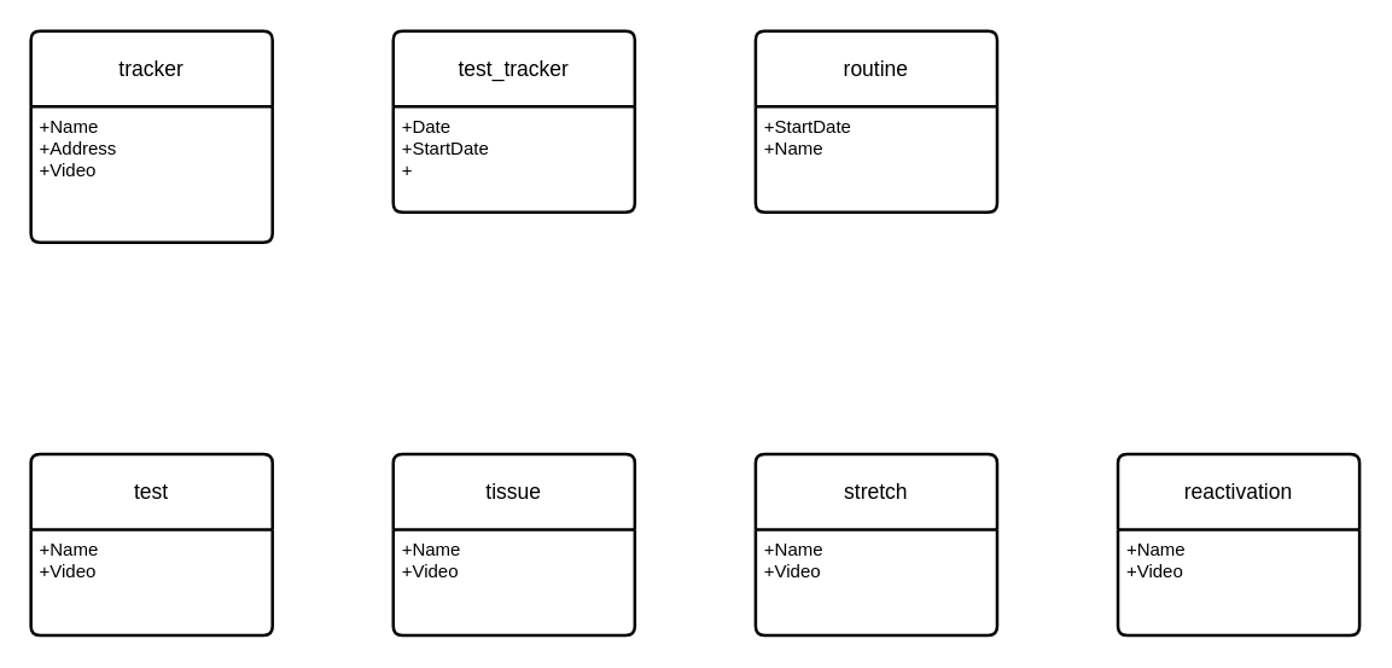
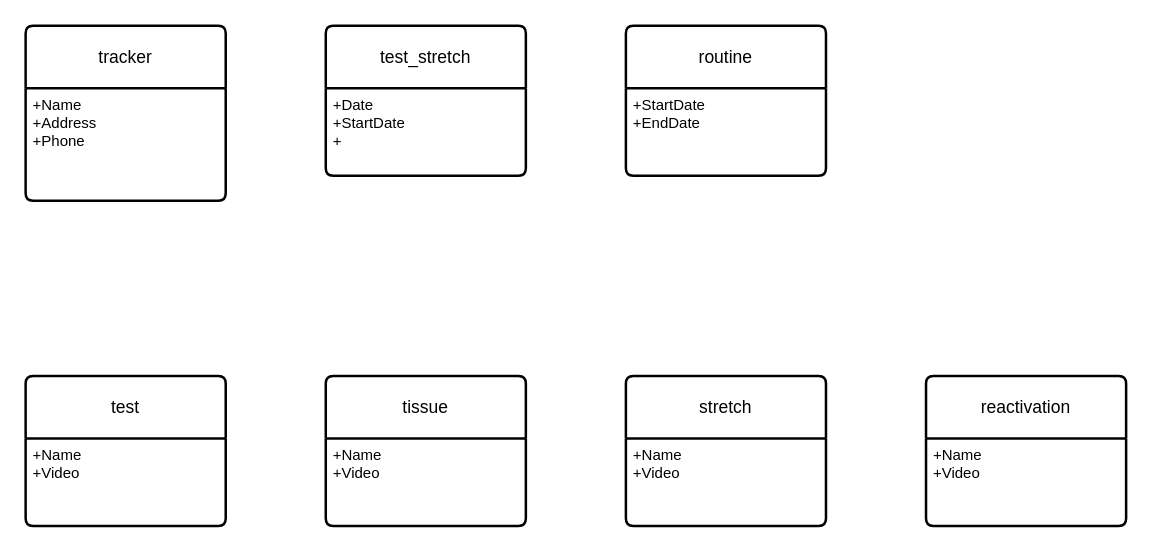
- <mxCell id="14" value="test_tracker" style="swimlane;childLayout=stackLayout;horizontal=1;startSize=50;horizontalStack=0;rounded=1;fontSize=14;fontStyle=0;strokeWidth=2;resizeParent=0;resizeLast=1;shadow=0;dashed=0;align=center;arcSize=4;whiteSpace=wrap;html=1;" vertex="1" parent="1"><mxGeometry x="260" y="20" width="160" height="120" as="geometry" /></mxCell>
+ <mxCell id="14" value="test_stretch" style="swimlane;childLayout=stackLayout;horizontal=1;startSize=50;horizontalStack=0;rounded=1;fontSize=14;fontStyle=0;strokeWidth=2;resizeParent=0;resizeLast=1;shadow=0;dashed=0;align=center;arcSize=4;whiteSpace=wrap;html=1;" vertex="1" parent="1"><mxGeometry x="260" y="20" width="160" height="120" as="geometry" /></mxCell>
- <mxCell id="7" value="+StartDate&lt;br&gt;+Name&lt;br&gt;" style="align=left;strokeColor=none;fillColor=none;spacingLeft=4;fontSize=12;verticalAlign=top;resizable=0;rotatable=0;part=1;html=1;" vertex="1" parent="6"><mxGeometry y="50" width="160" height="70" as="geometry" /></mxCell>
+ <mxCell id="7" value="+StartDate&lt;br&gt;+EndDate&lt;br&gt;" style="align=left;strokeColor=none;fillColor=none;spacingLeft=4;fontSize=12;verticalAlign=top;resizable=0;rotatable=0;part=1;html=1;" vertex="1" parent="6"><mxGeometry y="50" width="160" height="70" as="geometry" /></mxCell>
- <mxCell id="3" value="+Name&amp;nbsp;&lt;br&gt;+Address&lt;br&gt;+Video" style="align=left;strokeColor=none;fillColor=none;spacingLeft=4;fontSize=12;verticalAlign=top;resizable=0;rotatable=0;part=1;html=1;" vertex="1" parent="2"><mxGeometry y="50" width="160" height="90" as="geometry" /></mxCell>
+ <mxCell id="3" value="+Name&amp;nbsp;&lt;br&gt;+Address&lt;br&gt;+Phone" style="align=left;strokeColor=none;fillColor=none;spacingLeft=4;fontSize=12;verticalAlign=top;resizable=0;rotatable=0;part=1;html=1;" vertex="1" parent="2"><mxGeometry y="50" width="160" height="90" as="geometry" /></mxCell>
